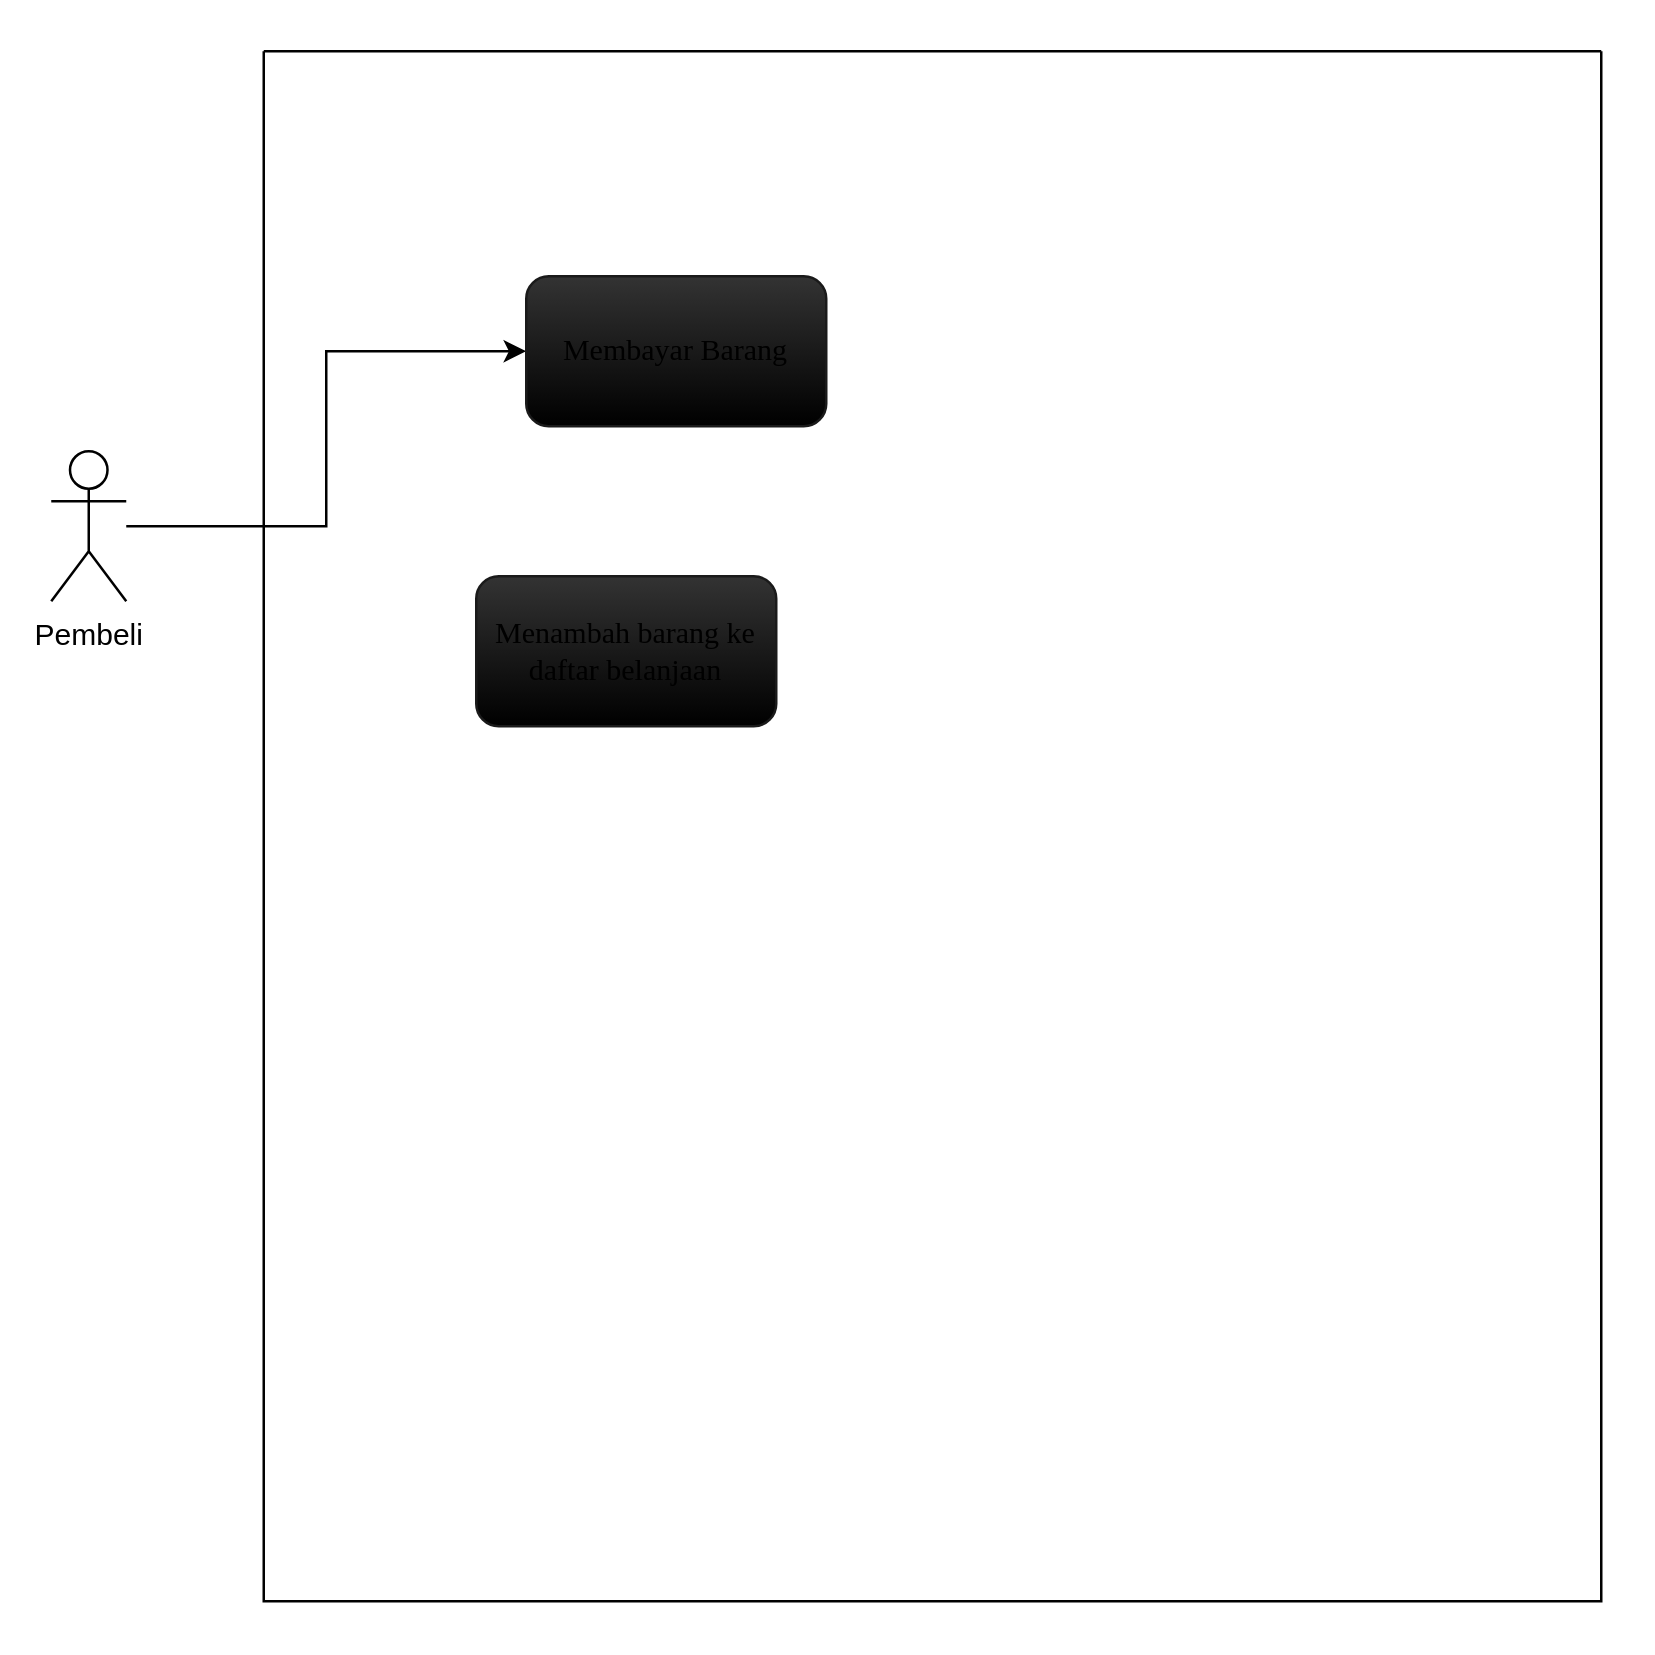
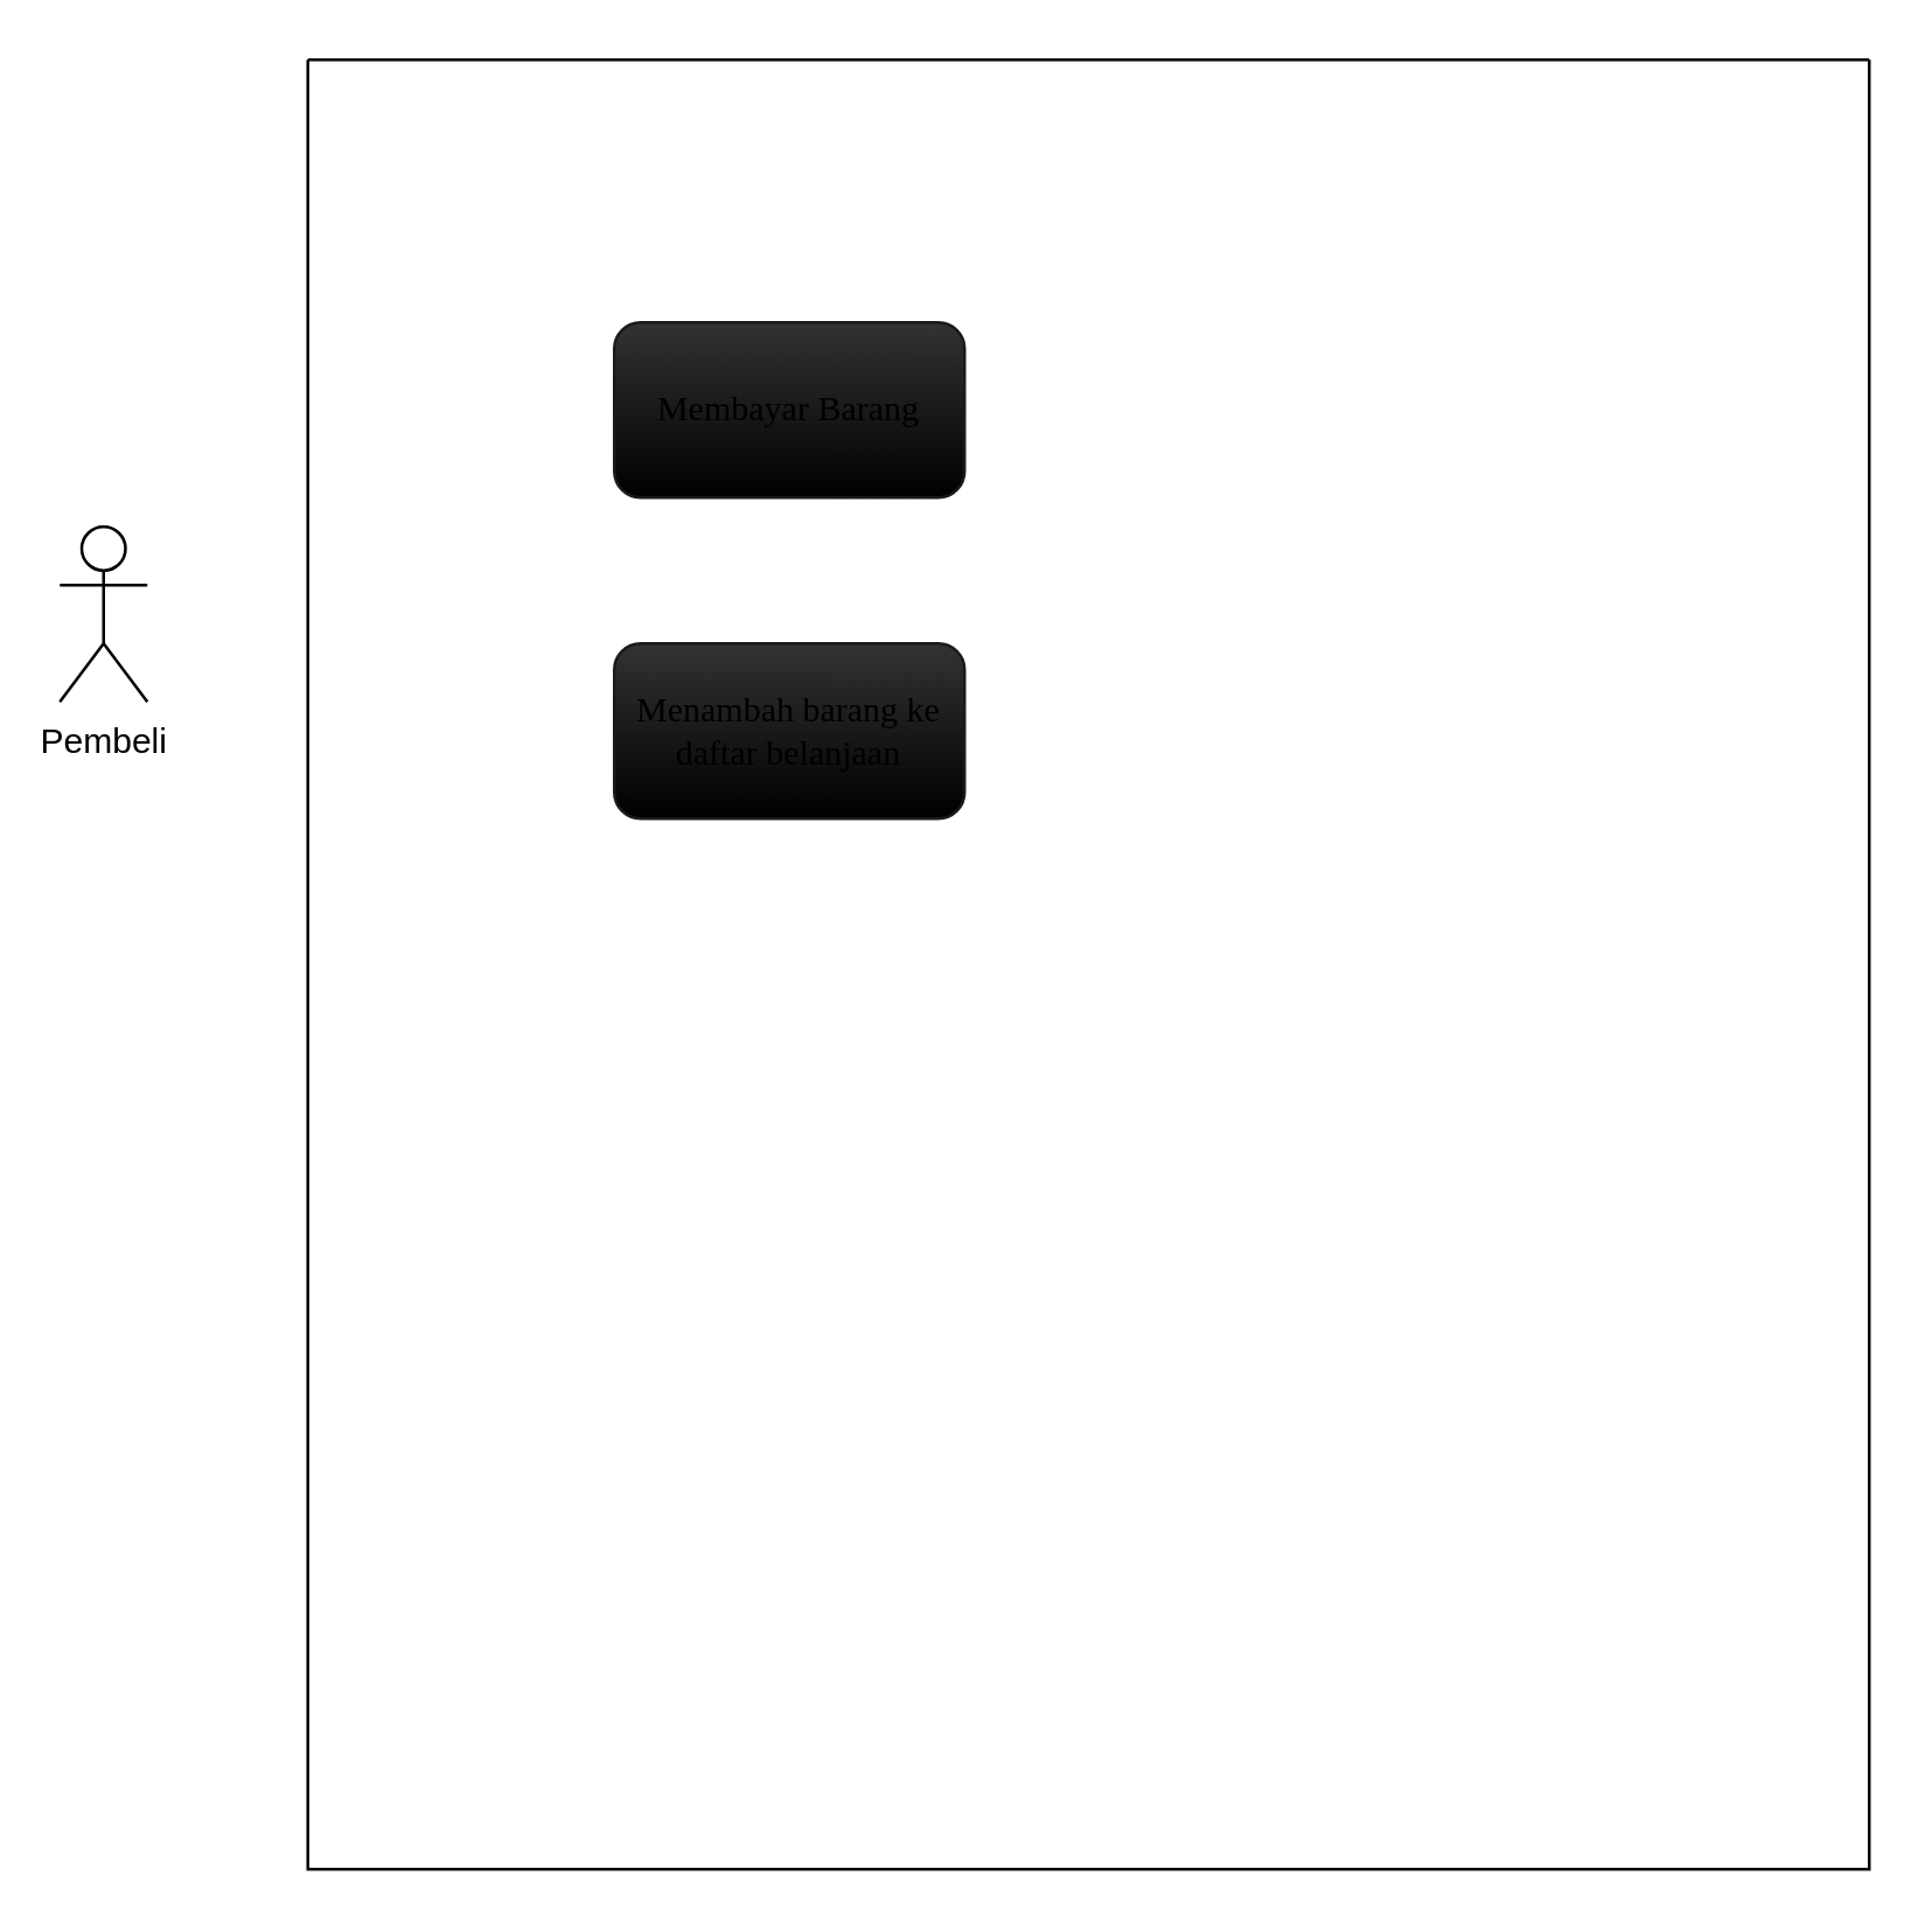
- <mxCell id="2" style="edgeStyle=orthogonalEdgeStyle;rounded=0;orthogonalLoop=1;jettySize=auto;html=1;entryX=0;entryY=0.5;entryDx=0;entryDy=0;" edge="1" parent="1" source="3" target="5"><mxGeometry relative="1" as="geometry" /></mxCell>
- <mxCell id="6" value="Menambah barang ke&lt;br&gt;daftar belanjaan" style="rounded=1;whiteSpace=wrap;html=1;labelBackgroundColor=none;fillColor=#333333;fontFamily=Georgia;strokeColor=#1A1A1A;gradientColor=default;" vertex="1" parent="4"><mxGeometry x="85" y="210" width="120" height="60" as="geometry" /></mxCell>
+ <mxCell id="6" value="Menambah barang ke&lt;br&gt;daftar belanjaan" style="rounded=1;whiteSpace=wrap;html=1;labelBackgroundColor=none;fillColor=#333333;fontFamily=Georgia;strokeColor=#1A1A1A;gradientColor=default;" vertex="1" parent="4"><mxGeometry x="105" y="200" width="120" height="60" as="geometry" /></mxCell>
